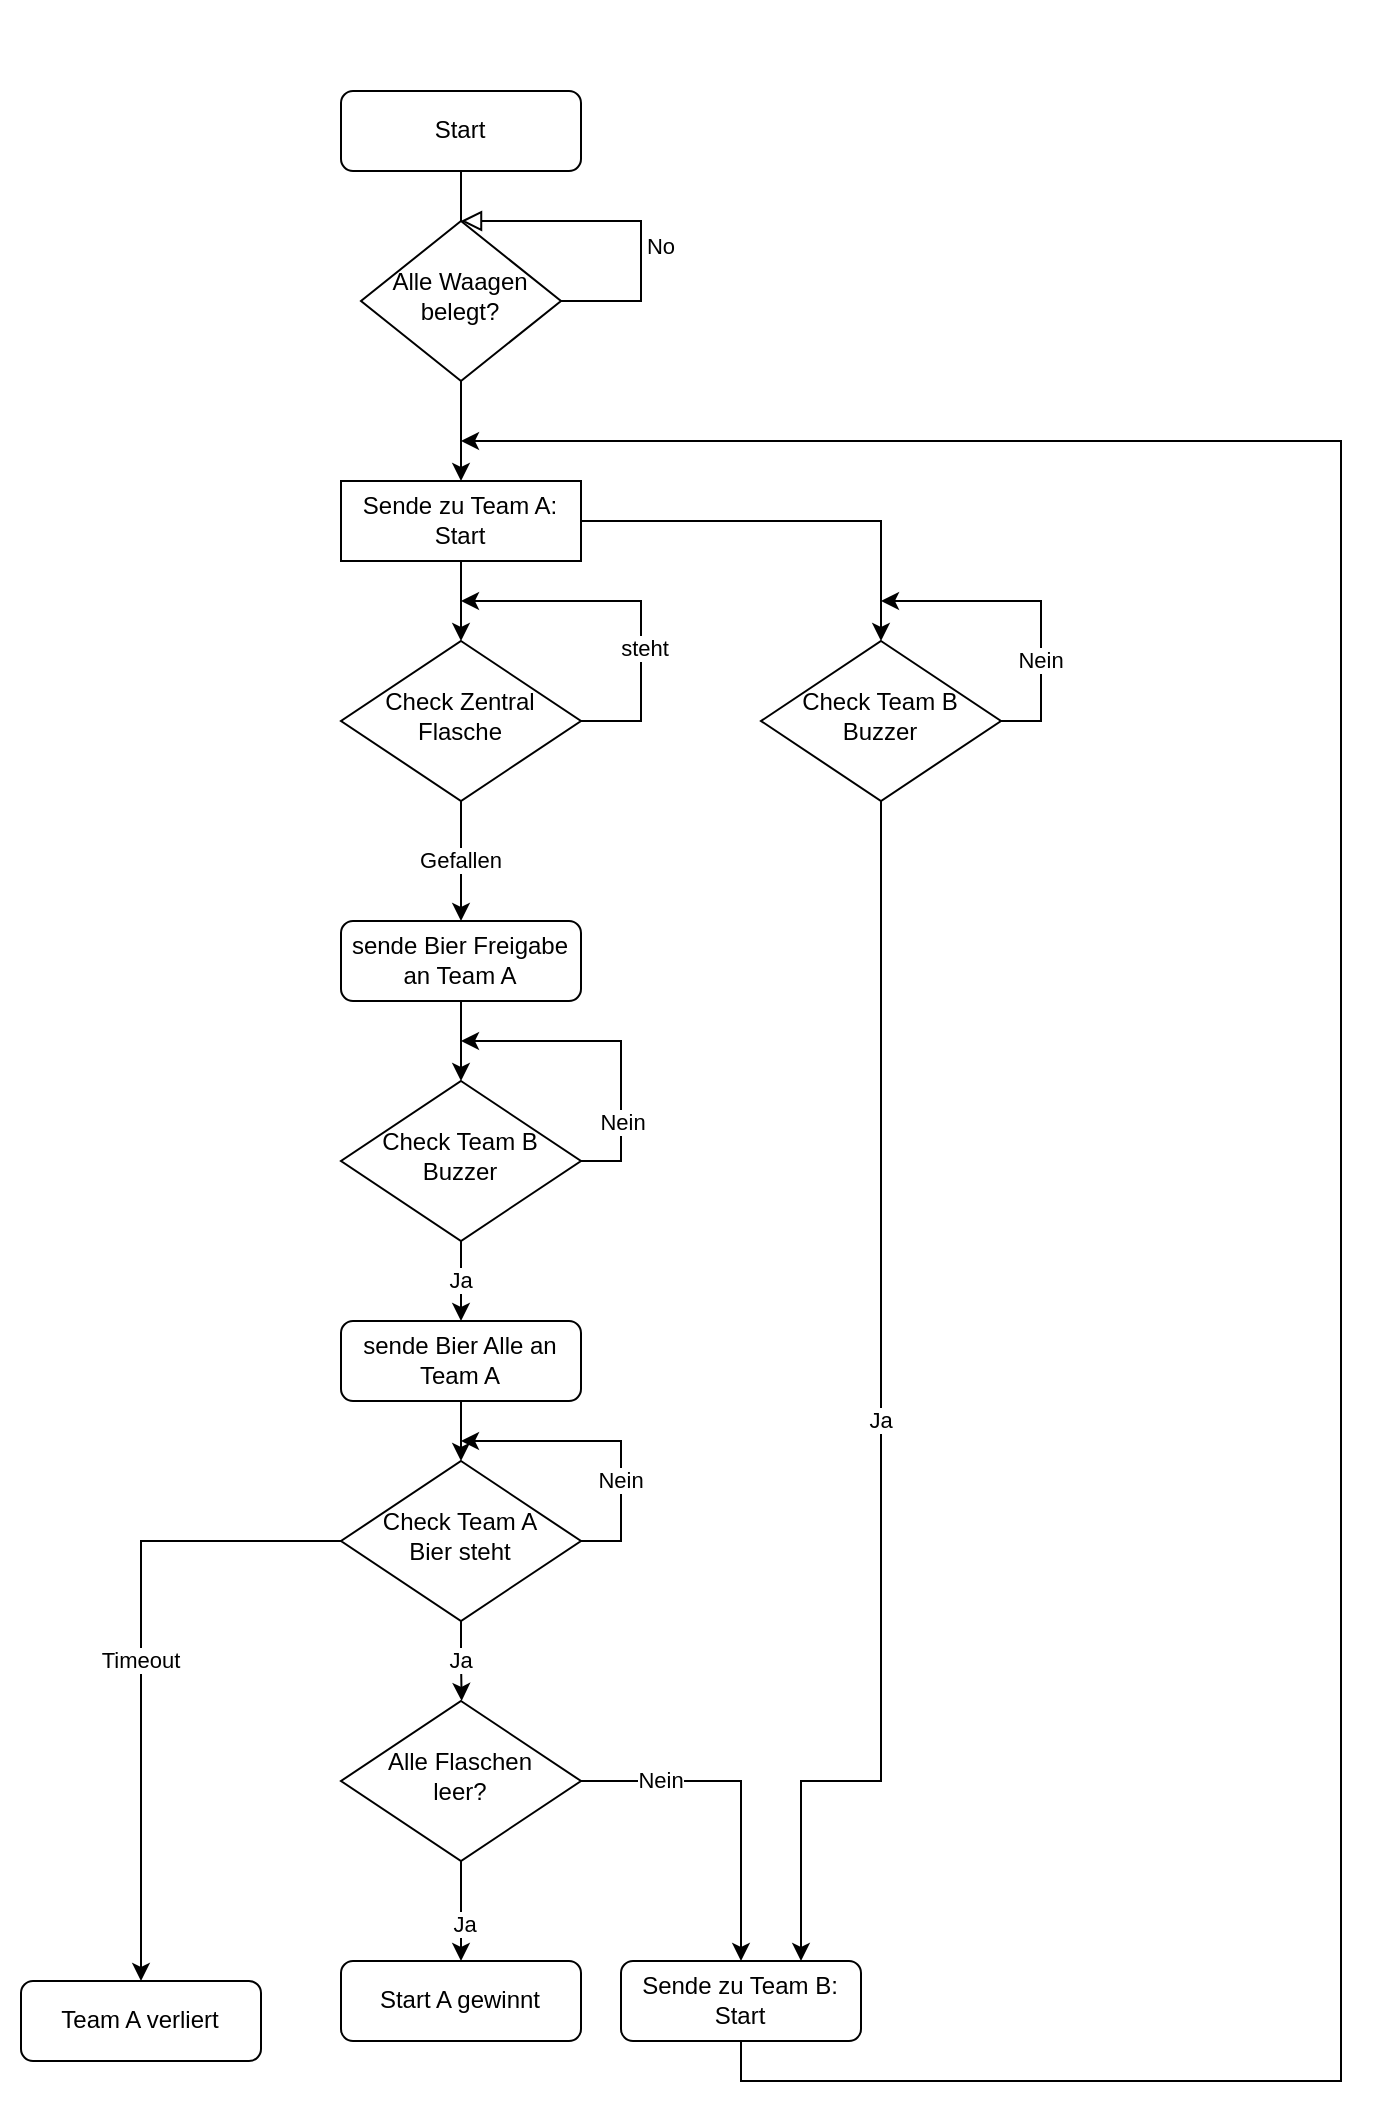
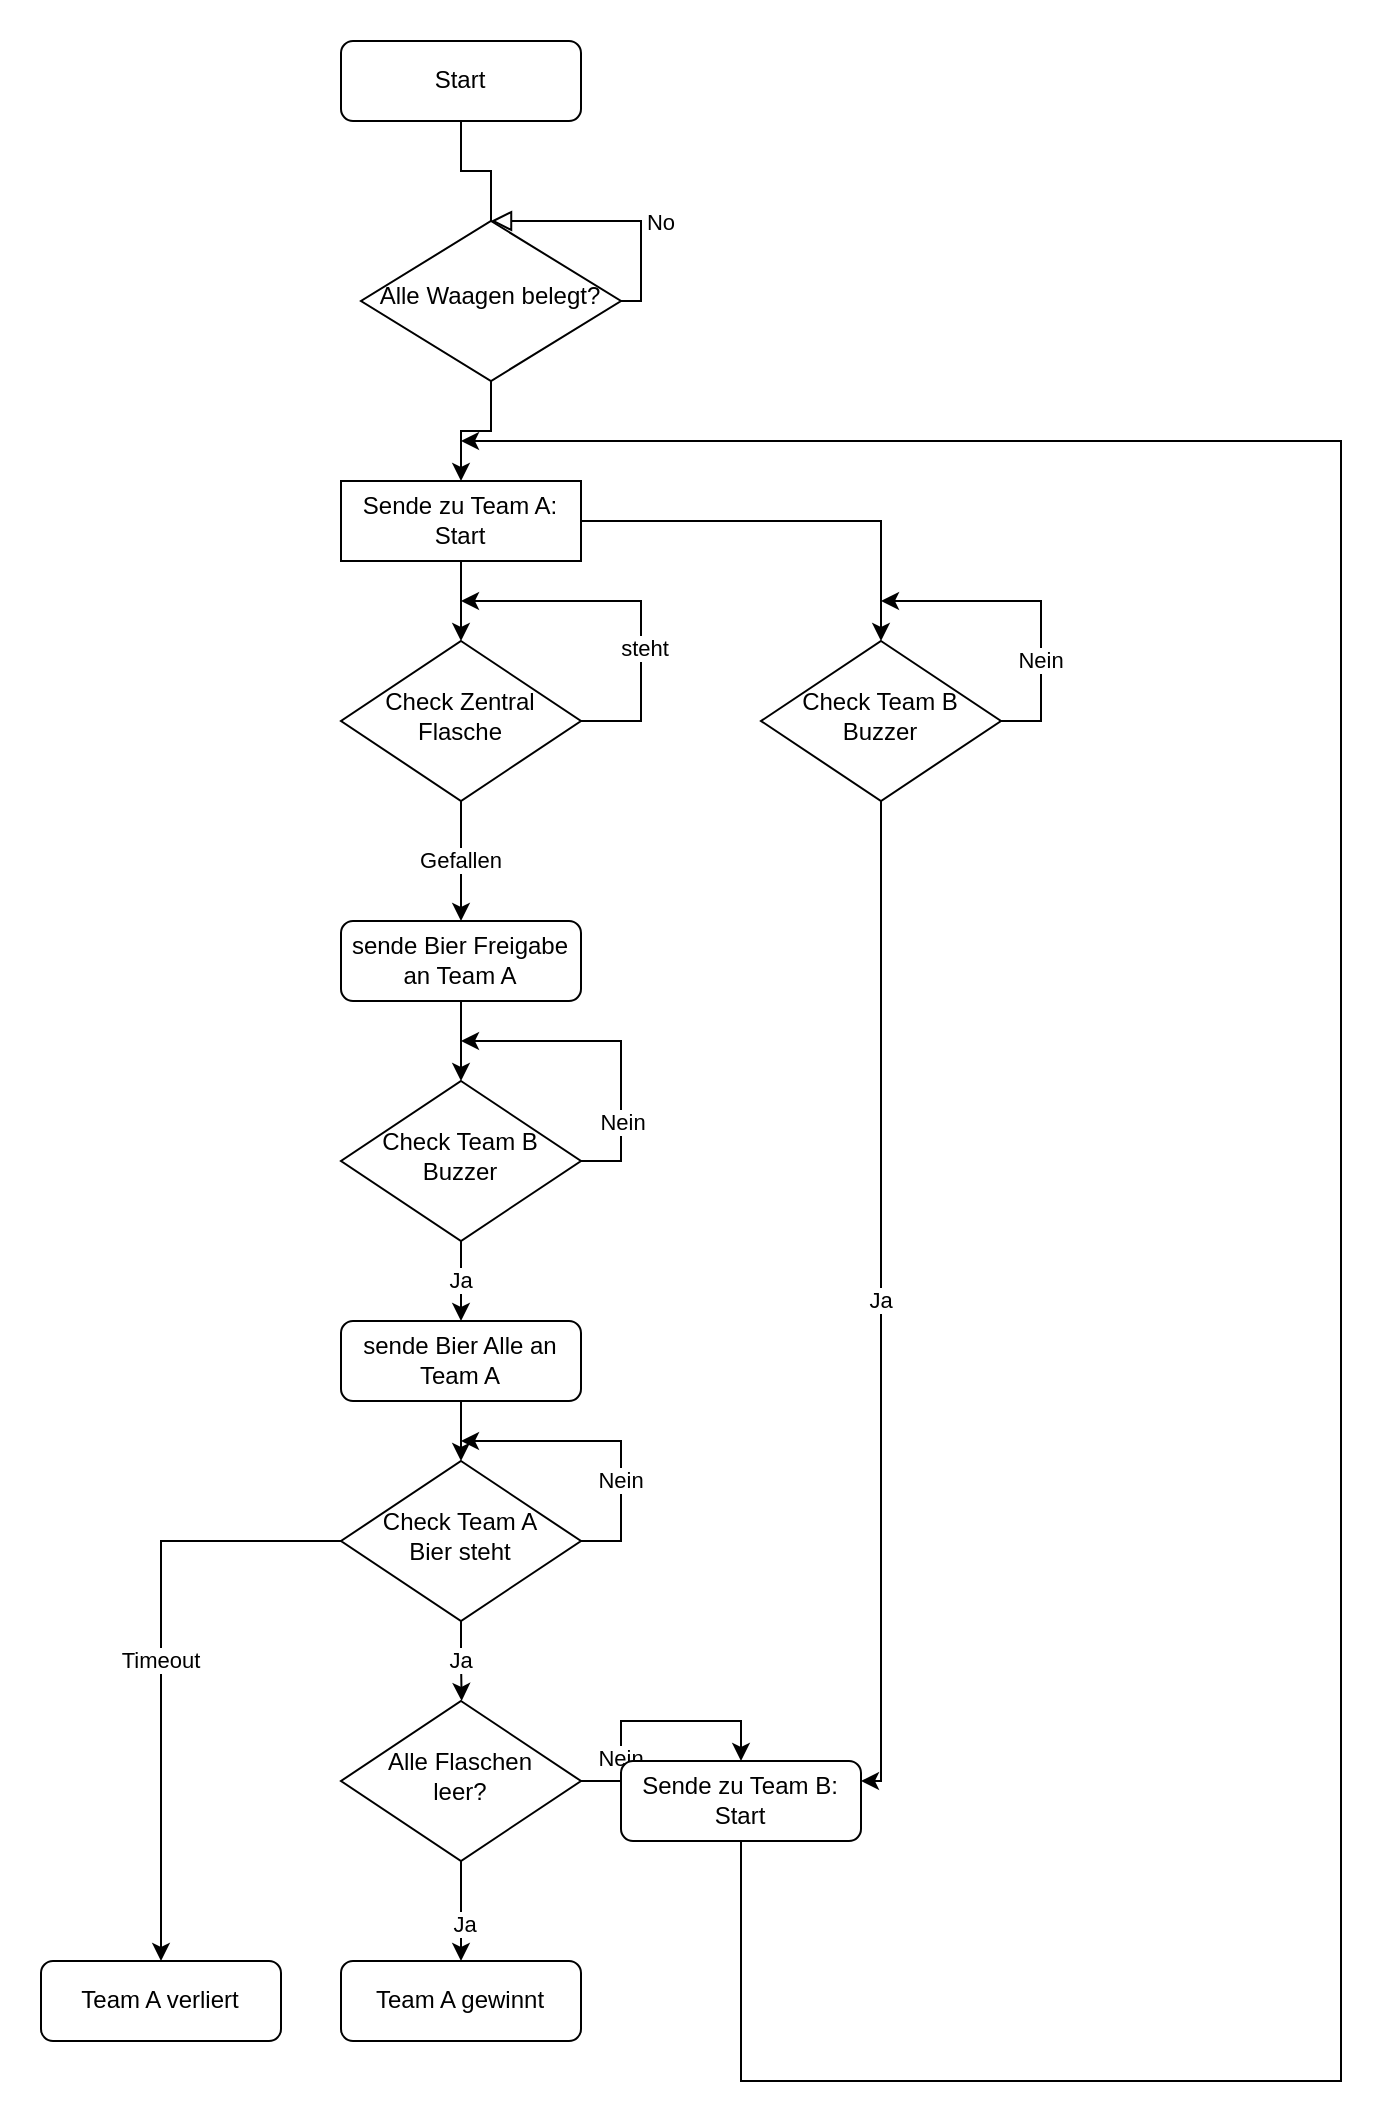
- <mxCell id="3" value="Start" style="rounded=1;whiteSpace=wrap;html=1;fontSize=12;glass=0;strokeWidth=1;shadow=0;" parent="1" vertex="1"><mxGeometry x="170" y="45" width="120" height="40" as="geometry" /></mxCell>
+ <mxCell id="3" value="Start" style="rounded=1;whiteSpace=wrap;html=1;fontSize=12;glass=0;strokeWidth=1;shadow=0;" parent="1" vertex="1"><mxGeometry x="170" y="20" width="120" height="40" as="geometry" /></mxCell>
- <mxCell id="6" value="Alle Waagen belegt?" style="rhombus;whiteSpace=wrap;html=1;shadow=0;fontFamily=Helvetica;fontSize=12;align=center;strokeWidth=1;spacing=6;spacingTop=-4;" parent="1" vertex="1"><mxGeometry x="180" y="110" width="100" height="80" as="geometry" /></mxCell>
+ <mxCell id="6" value="Alle Waagen belegt?" style="rhombus;whiteSpace=wrap;html=1;shadow=0;fontFamily=Helvetica;fontSize=12;align=center;strokeWidth=1;spacing=6;spacingTop=-4;" parent="1" vertex="1"><mxGeometry x="180" y="110" width="130" height="80" as="geometry" /></mxCell>
- <mxCell id="35" value="Start A gewinnt" style="rounded=1;whiteSpace=wrap;html=1;" vertex="1" parent="1"><mxGeometry x="170" y="980" width="120" height="40" as="geometry" /></mxCell>
+ <mxCell id="35" value="Team A gewinnt" style="rounded=1;whiteSpace=wrap;html=1;" vertex="1" parent="1"><mxGeometry x="170" y="980" width="120" height="40" as="geometry" /></mxCell>
- <mxCell id="34" value="Sende zu Team B: Start" style="rounded=1;whiteSpace=wrap;html=1;" vertex="1" parent="1"><mxGeometry x="310" y="980" width="120" height="40" as="geometry" /></mxCell>
+ <mxCell id="34" value="Sende zu Team B: Start" style="rounded=1;whiteSpace=wrap;html=1;" vertex="1" parent="1"><mxGeometry x="310" y="880" width="120" height="40" as="geometry" /></mxCell>
- <mxCell id="36" value="Team A verliert" style="rounded=1;whiteSpace=wrap;html=1;" vertex="1" parent="1"><mxGeometry x="10" y="990" width="120" height="40" as="geometry" /></mxCell>
+ <mxCell id="36" value="Team A verliert" style="rounded=1;whiteSpace=wrap;html=1;" vertex="1" parent="1"><mxGeometry x="20" y="980" width="120" height="40" as="geometry" /></mxCell>
